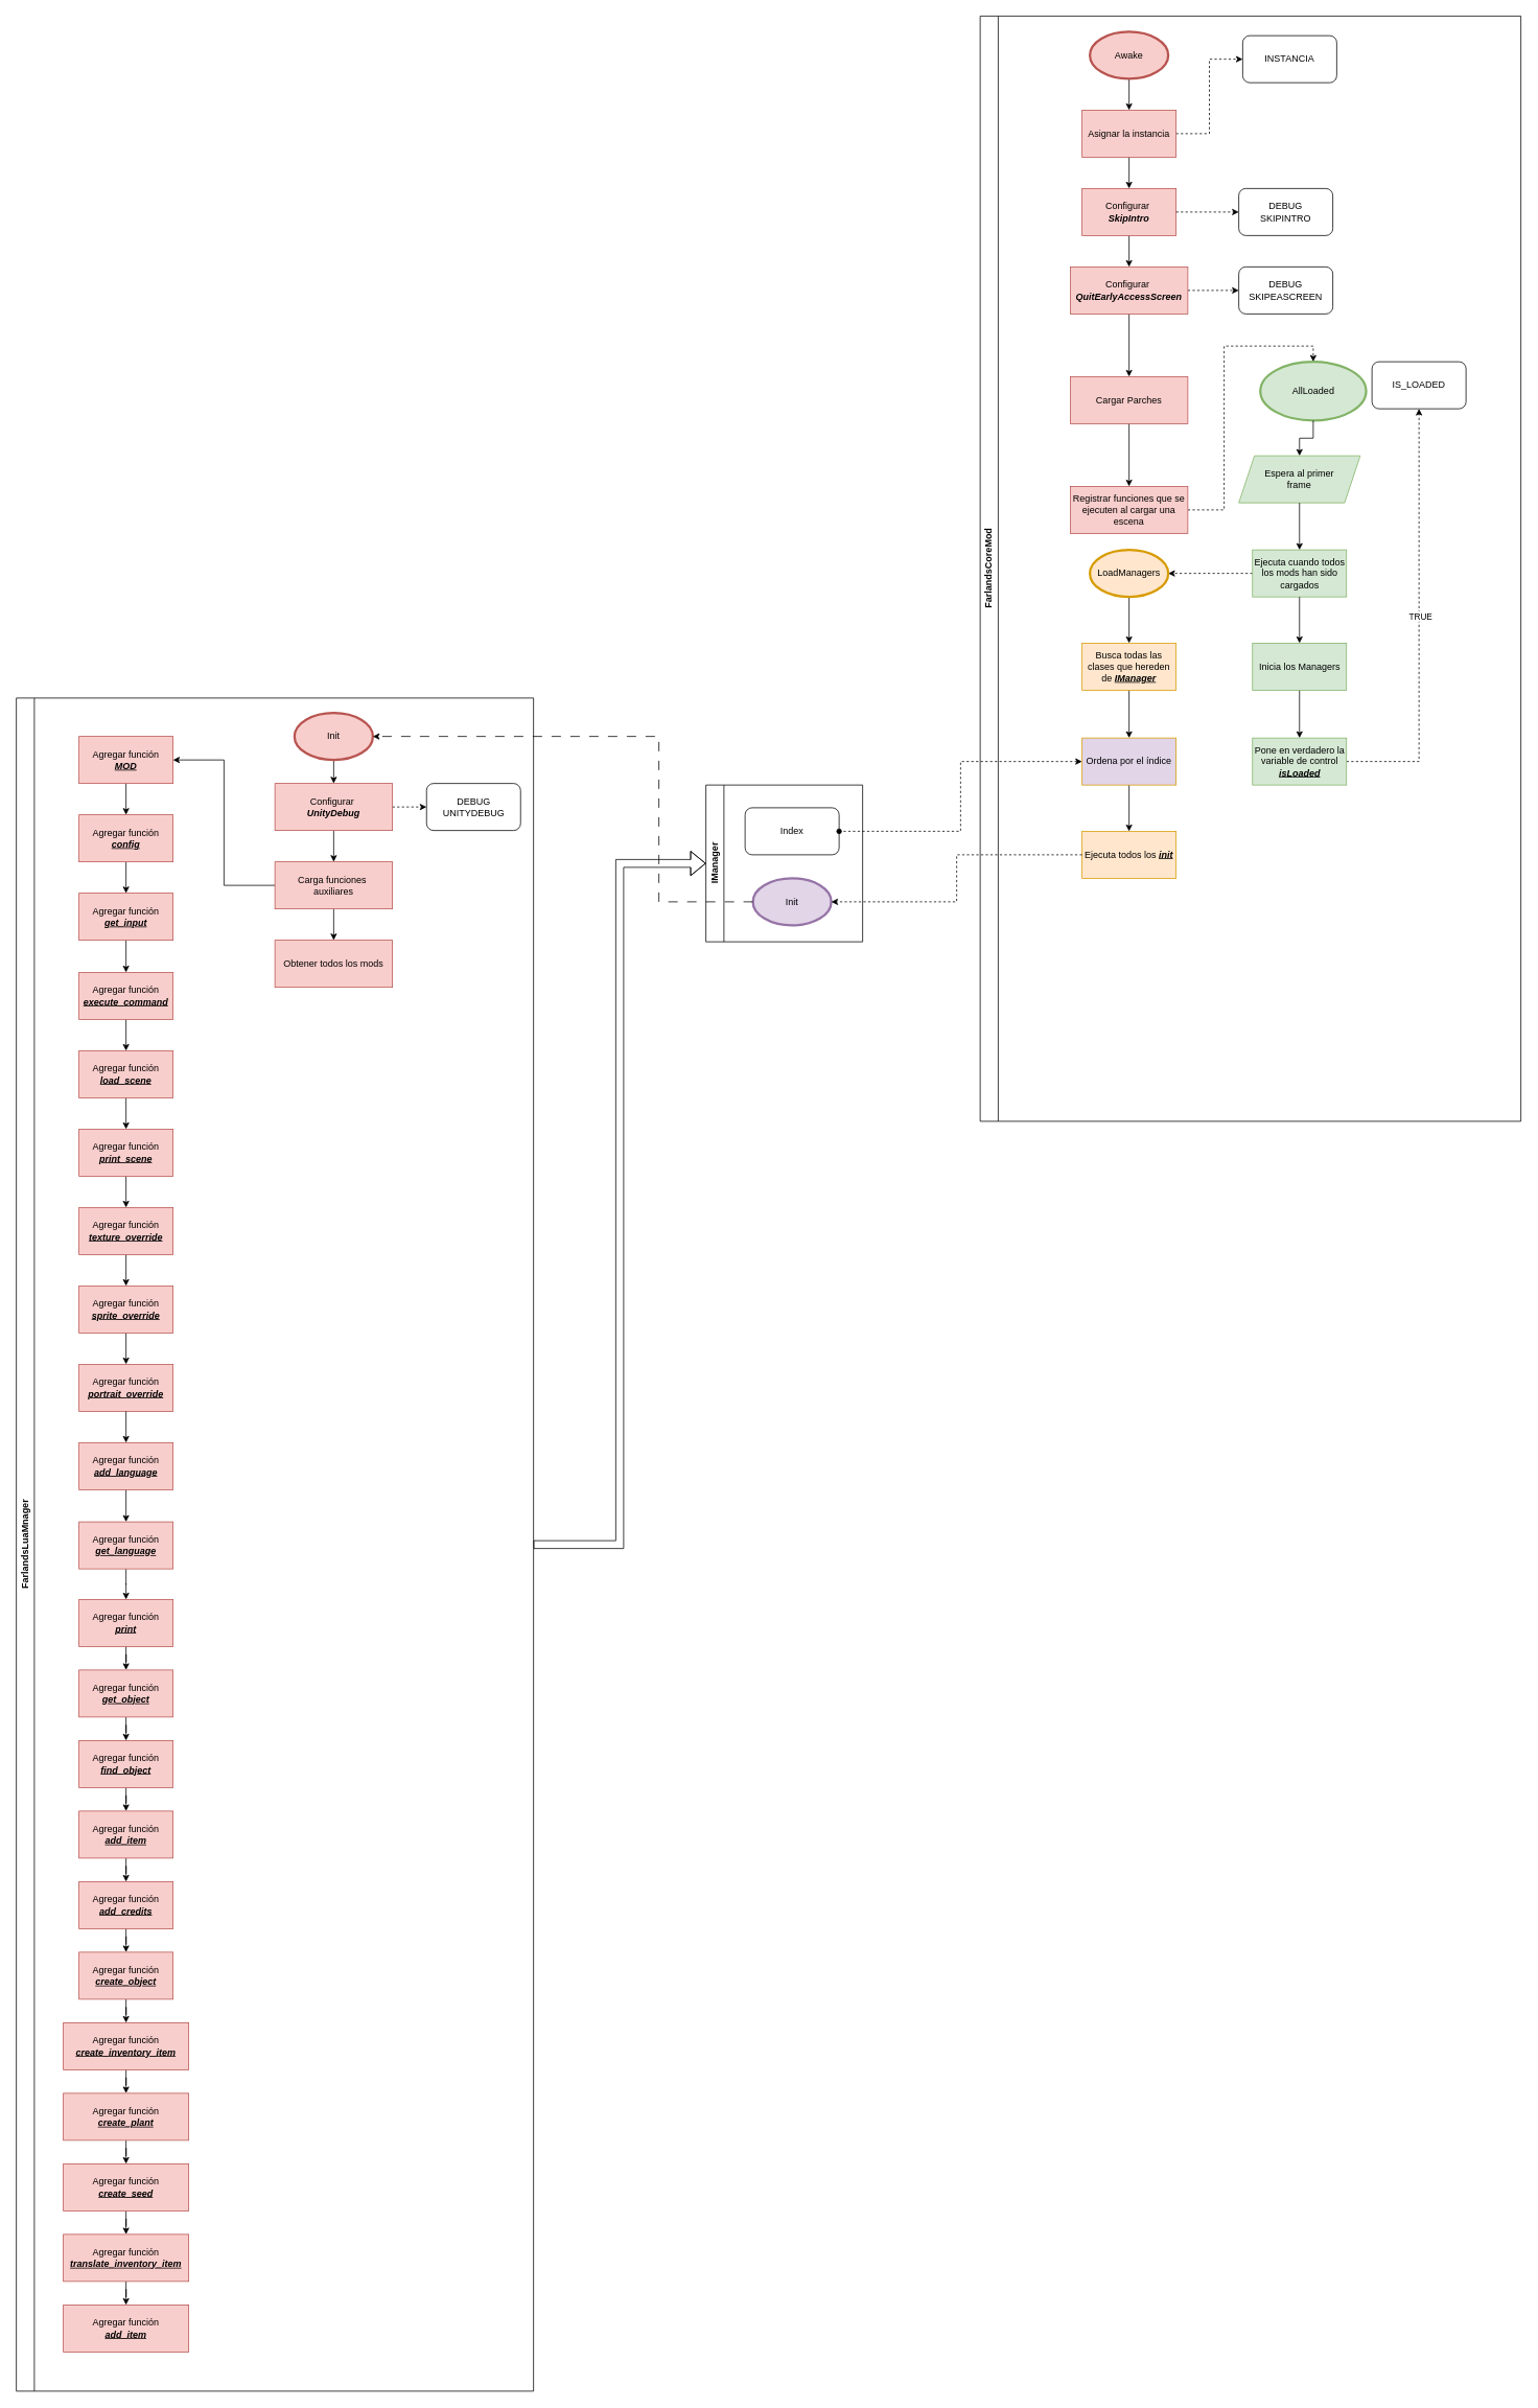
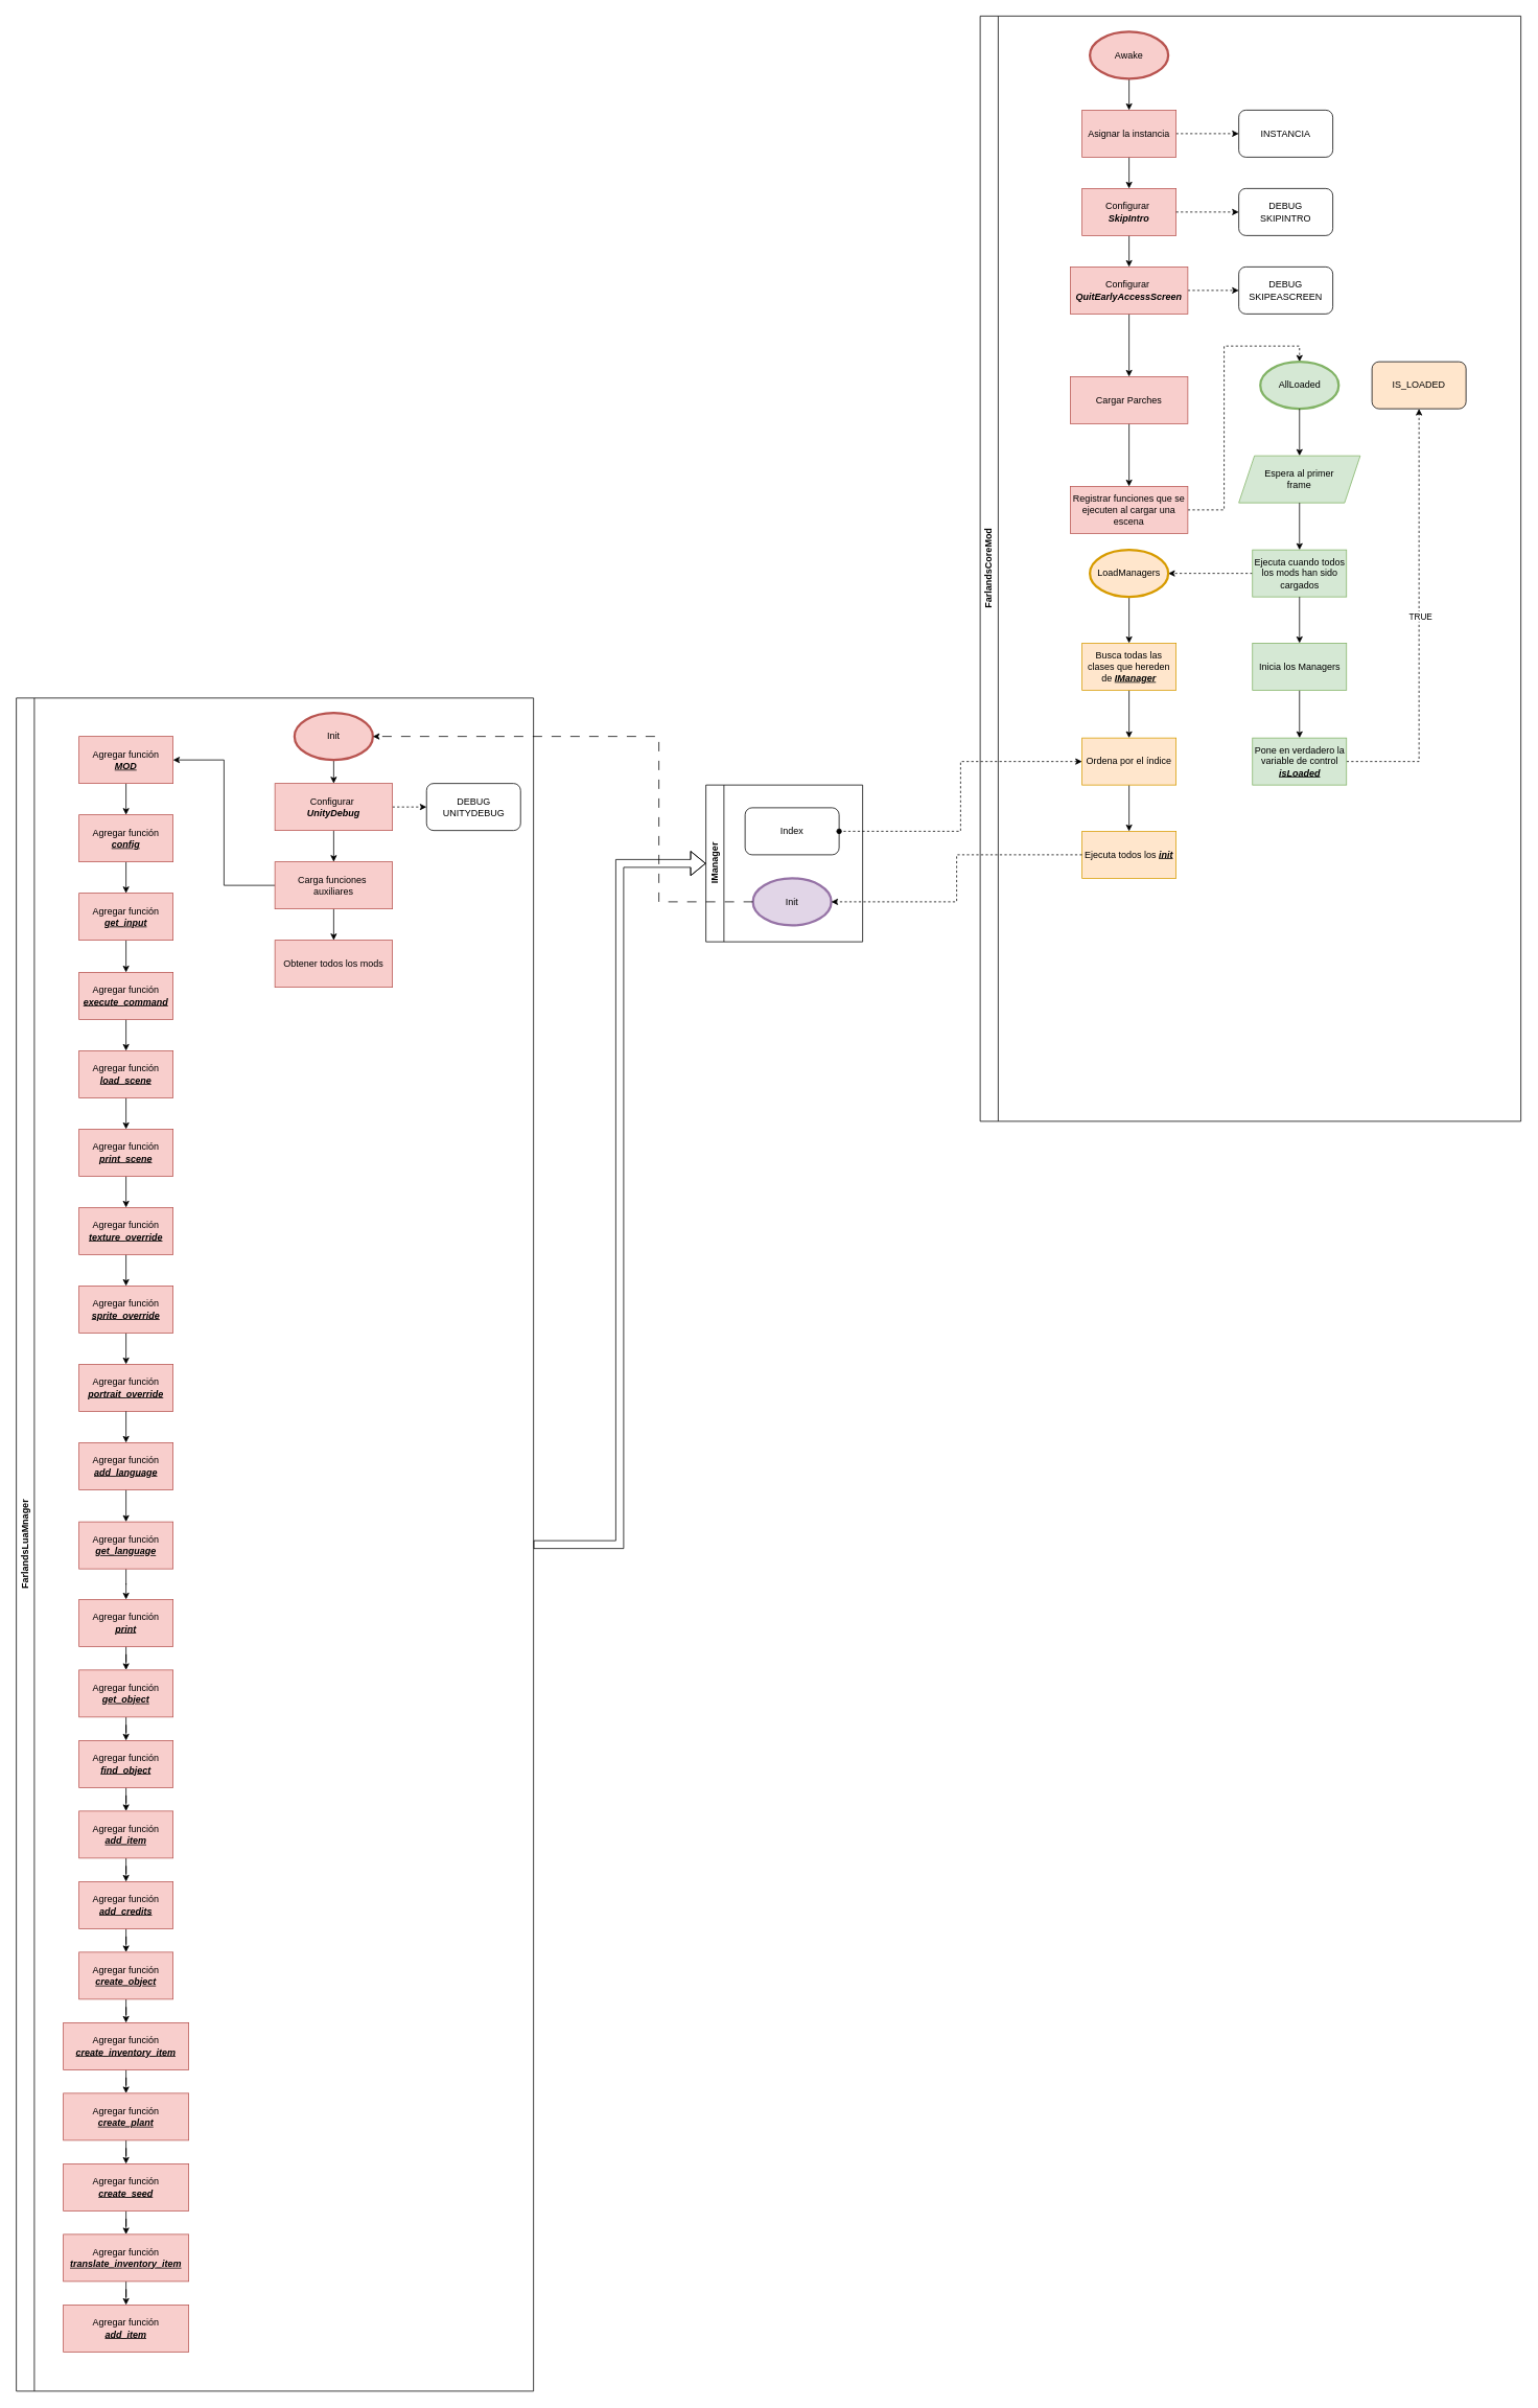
- <mxCell id="20" value="INSTANCIA" style="rounded=1;whiteSpace=wrap;html=1;" parent="2" vertex="1"><mxGeometry x="335" y="25" width="120" height="60" as="geometry" /></mxCell>
+ <mxCell id="20" value="INSTANCIA" style="rounded=1;whiteSpace=wrap;html=1;" parent="2" vertex="1"><mxGeometry x="330" y="120" width="120" height="60" as="geometry" /></mxCell>
- <mxCell id="29" value="&lt;div&gt;IS_LOADED&lt;/div&gt;" style="rounded=1;whiteSpace=wrap;html=1;" parent="2" vertex="1"><mxGeometry x="500" y="441" width="120" height="60" as="geometry" /></mxCell>
+ <mxCell id="29" value="&lt;div&gt;IS_LOADED&lt;/div&gt;" style="rounded=1;whiteSpace=wrap;html=1;fillColor=#ffe6cc;" parent="2" vertex="1"><mxGeometry x="500" y="441" width="120" height="60" as="geometry" /></mxCell>
- <mxCell id="21" value="AllLoaded" style="ellipse;whiteSpace=wrap;html=1;fillColor=#d5e8d4;strokeColor=#82b366;strokeWidth=3;" parent="2" vertex="1"><mxGeometry x="357.5" y="441" width="135" height="75" as="geometry" /></mxCell>
+ <mxCell id="21" value="AllLoaded" style="ellipse;whiteSpace=wrap;html=1;fillColor=#d5e8d4;strokeColor=#82b366;strokeWidth=3;" parent="2" vertex="1"><mxGeometry x="357.5" y="441" width="100" height="60" as="geometry" /></mxCell>
- <mxCell id="39" value="Ordena por el índice" style="whiteSpace=wrap;html=1;fillColor=#e1d5e7;strokeColor=#d79b00;strokeWidth=1;" vertex="1" parent="2"><mxGeometry x="130" y="921" width="120" height="60" as="geometry" /></mxCell>
+ <mxCell id="39" value="Ordena por el índice" style="whiteSpace=wrap;html=1;fillColor=#ffe6cc;strokeColor=#d79b00;strokeWidth=1;" vertex="1" parent="2"><mxGeometry x="130" y="921" width="120" height="60" as="geometry" /></mxCell>
